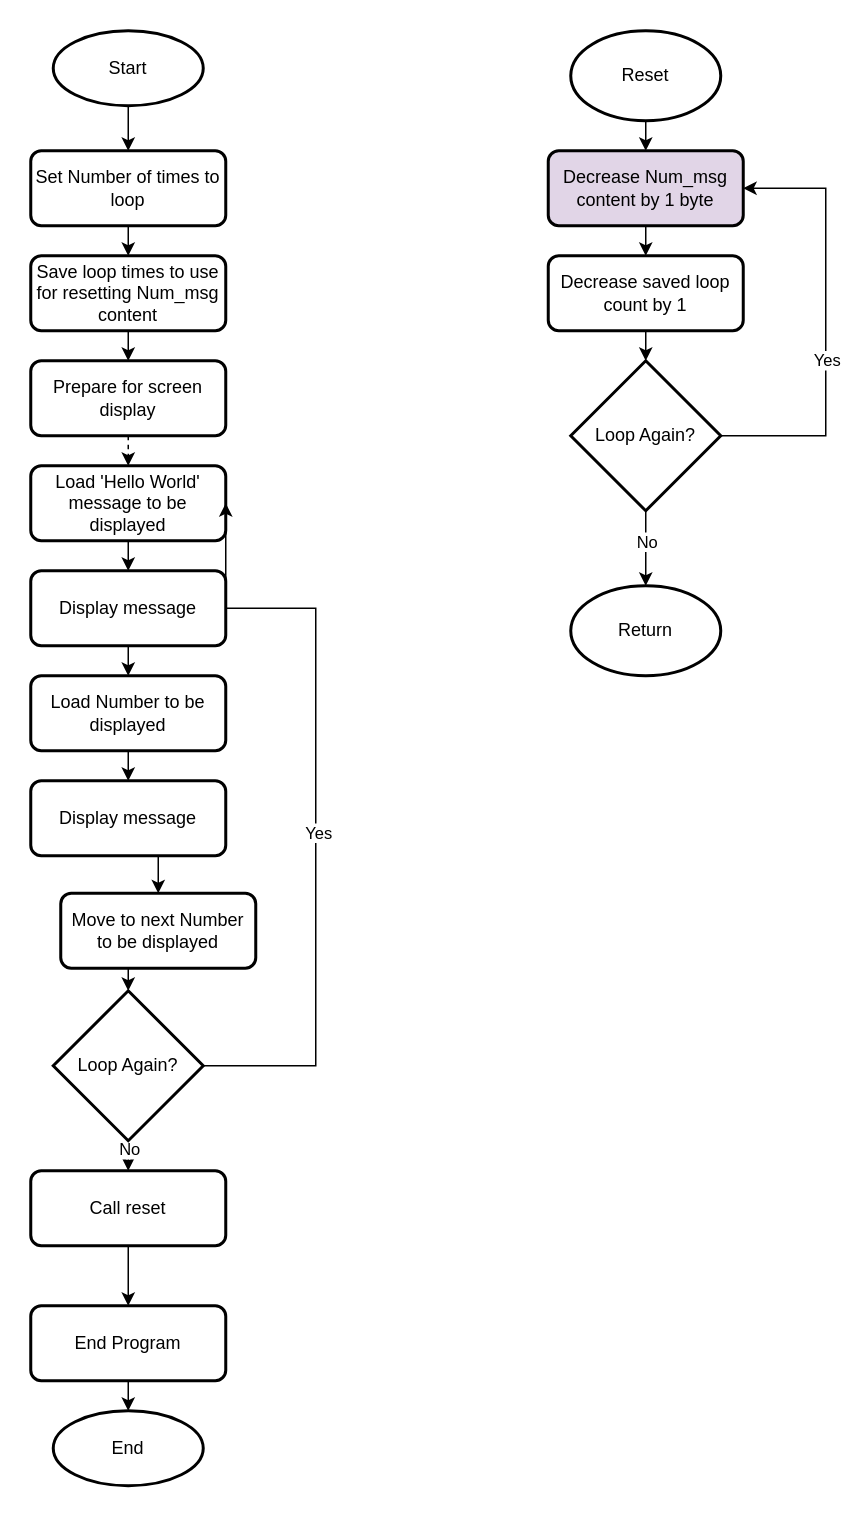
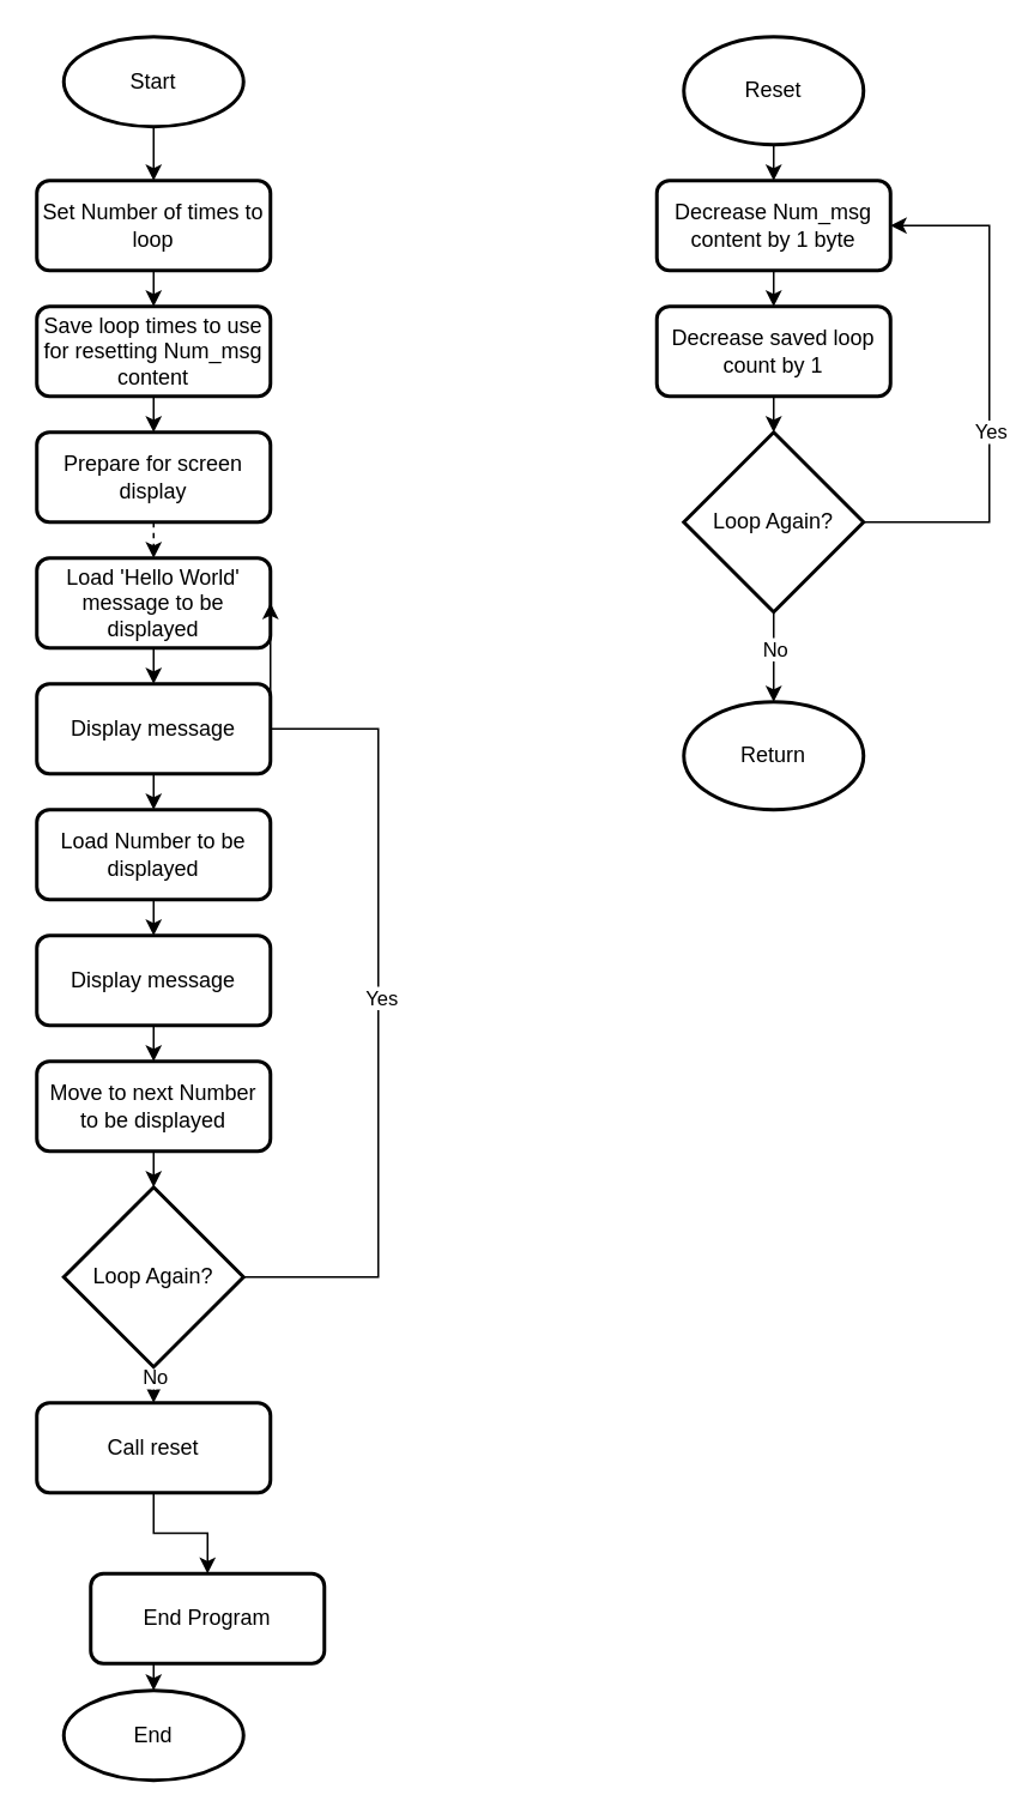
- <mxCell id="31" value="Decrease Num_msg content by 1 byte" style="rounded=1;whiteSpace=wrap;html=1;absoluteArcSize=1;arcSize=14;strokeWidth=2;fillColor=#e1d5e7;" vertex="1" parent="1"><mxGeometry x="365" y="100" width="130" height="50" as="geometry" /></mxCell>
+ <mxCell id="31" value="Decrease Num_msg content by 1 byte" style="rounded=1;whiteSpace=wrap;html=1;absoluteArcSize=1;arcSize=14;strokeWidth=2;" vertex="1" parent="1"><mxGeometry x="365" y="100" width="130" height="50" as="geometry" /></mxCell>
- <mxCell id="18" value="Move to next Number to be displayed" style="rounded=1;whiteSpace=wrap;html=1;absoluteArcSize=1;arcSize=14;strokeWidth=2;" vertex="1" parent="1"><mxGeometry x="40" y="595" width="130" height="50" as="geometry" /></mxCell>
+ <mxCell id="18" value="Move to next Number to be displayed" style="rounded=1;whiteSpace=wrap;html=1;absoluteArcSize=1;arcSize=14;strokeWidth=2;" vertex="1" parent="1"><mxGeometry x="20" y="590" width="130" height="50" as="geometry" /></mxCell>
- <mxCell id="41" value="End Program" style="rounded=1;whiteSpace=wrap;html=1;absoluteArcSize=1;arcSize=14;strokeWidth=2;" vertex="1" parent="1"><mxGeometry x="20" y="870" width="130" height="50" as="geometry" /></mxCell>
+ <mxCell id="41" value="End Program" style="rounded=1;whiteSpace=wrap;html=1;absoluteArcSize=1;arcSize=14;strokeWidth=2;" vertex="1" parent="1"><mxGeometry x="50" y="875" width="130" height="50" as="geometry" /></mxCell>
